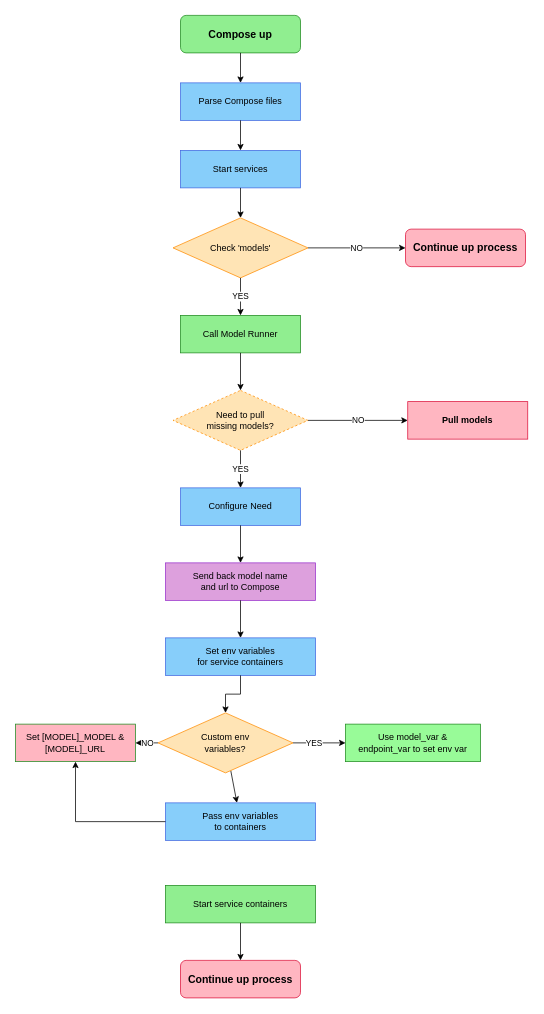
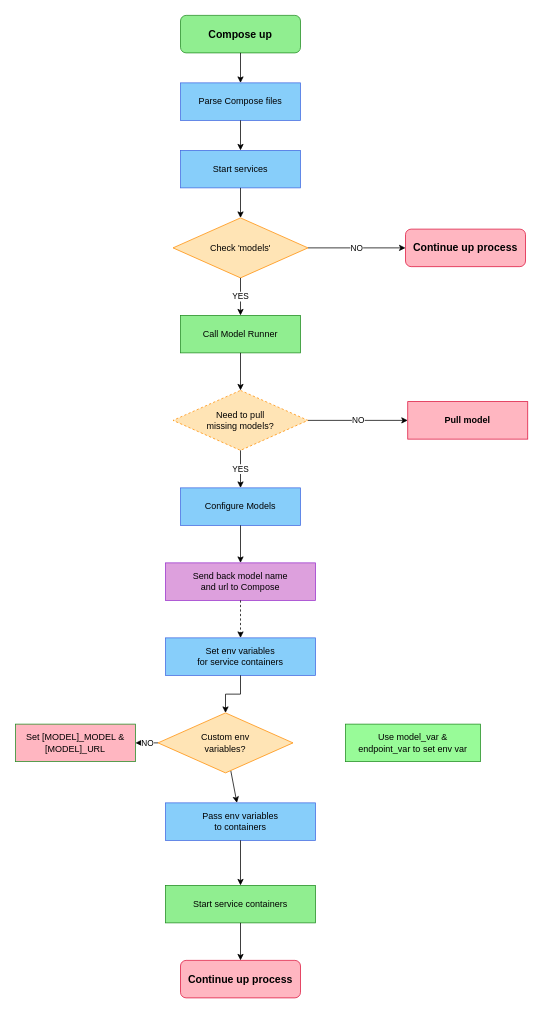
- <mxCell id="9" value="Pull models" style="rounded=0;whiteSpace=wrap;html=1;fillColor=#FFB6C1;strokeColor=#DC143C;fontSize=12;fontStyle=1" parent="1" vertex="1"><mxGeometry x="543" y="535" width="160" height="50" as="geometry" /></mxCell>
+ <mxCell id="9" value="Pull model" style="rounded=0;whiteSpace=wrap;html=1;fillColor=#FFB6C1;strokeColor=#DC143C;fontSize=12;fontStyle=1" parent="1" vertex="1"><mxGeometry x="543" y="535" width="160" height="50" as="geometry" /></mxCell>
- <mxCell id="10" value="Configure Need" style="rounded=0;whiteSpace=wrap;html=1;fillColor=#87CEFA;strokeColor=#4169E1;fontSize=12;" parent="1" vertex="1"><mxGeometry x="240" y="650" width="160" height="50" as="geometry" /></mxCell>
+ <mxCell id="10" value="Configure Models" style="rounded=0;whiteSpace=wrap;html=1;fillColor=#87CEFA;strokeColor=#4169E1;fontSize=12;" parent="1" vertex="1"><mxGeometry x="240" y="650" width="160" height="50" as="geometry" /></mxCell>
- <mxCell id="33" value="" style="edgeStyle=orthogonalEdgeStyle;rounded=0;orthogonalLoop=1;jettySize=auto;html=1;" parent="1" source="11" target="12" edge="1"><mxGeometry relative="1" as="geometry" /></mxCell>
+ <mxCell id="33" value="" style="edgeStyle=orthogonalEdgeStyle;rounded=0;orthogonalLoop=1;jettySize=auto;html=1;dashed=1;" parent="1" source="11" target="12" edge="1"><mxGeometry relative="1" as="geometry" /></mxCell>
- <mxCell id="16" value="" style="edgeStyle=none;html=1;" edge="1" parent="1" source="18" target="20"><mxGeometry relative="1" as="geometry" /></mxCell>
- <mxCell id="17" value="YES" style="edgeLabel;html=1;align=center;verticalAlign=middle;resizable=0;points=[];" vertex="1" connectable="0" parent="16"><mxGeometry x="-0.32" y="-3" relative="1" as="geometry"><mxPoint x="3" y="-3" as="offset" /></mxGeometry></mxCell>
- <mxCell id="35" value="" style="edgeStyle=orthogonalEdgeStyle;rounded=0;orthogonalLoop=1;jettySize=auto;html=1;" parent="1" source="21" target="19" edge="1"><mxGeometry relative="1" as="geometry" /></mxCell>
+ <mxCell id="35" value="" style="edgeStyle=orthogonalEdgeStyle;rounded=0;orthogonalLoop=1;jettySize=auto;html=1;" parent="1" source="21" target="22" edge="1"><mxGeometry relative="1" as="geometry" /></mxCell>
